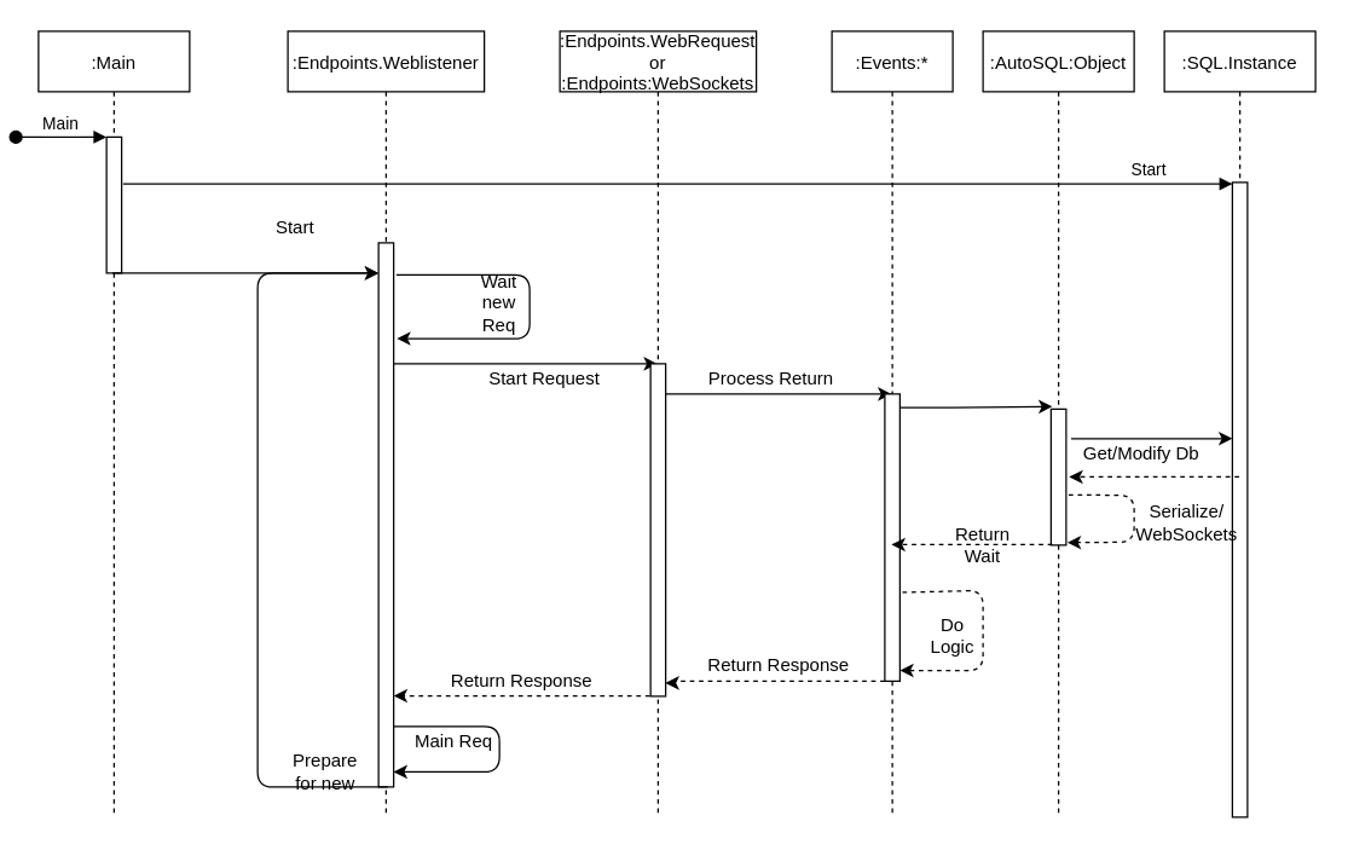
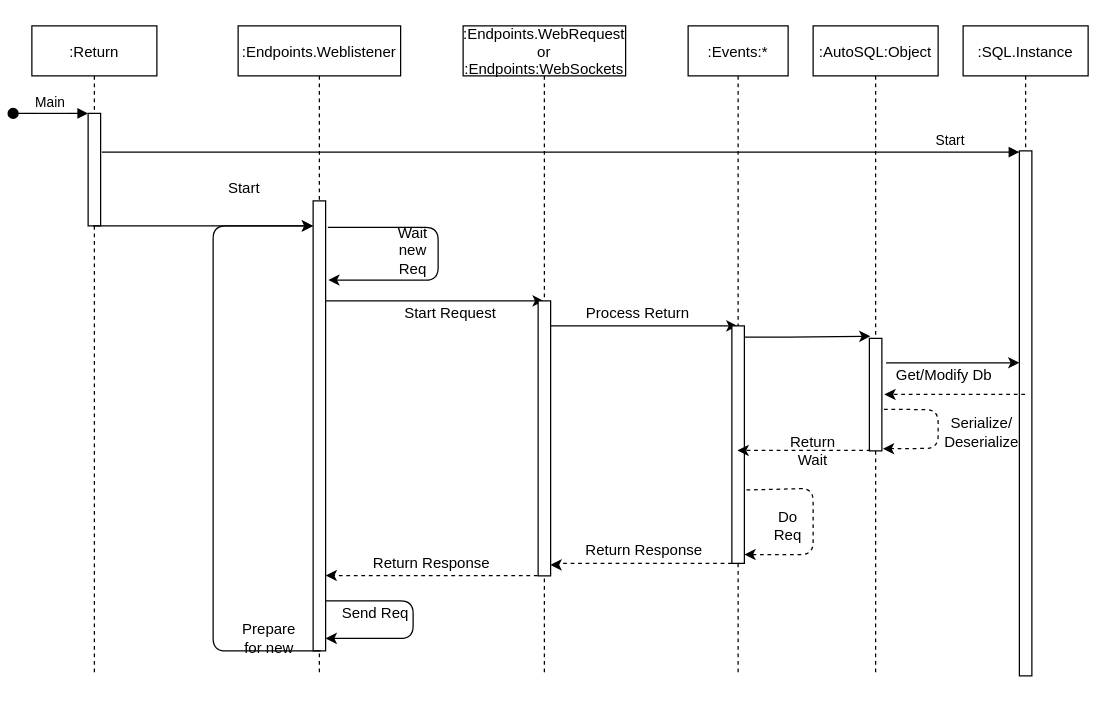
- <mxCell id="2" value=":Main" style="shape=umlLifeline;perimeter=lifelinePerimeter;container=1;collapsible=0;recursiveResize=0;rounded=0;shadow=0;strokeWidth=1;" parent="1" vertex="1"><mxGeometry x="20" y="20" width="100" height="520" as="geometry" /></mxCell>
+ <mxCell id="2" value=":Return" style="shape=umlLifeline;perimeter=lifelinePerimeter;container=1;collapsible=0;recursiveResize=0;rounded=0;shadow=0;strokeWidth=1;" parent="1" vertex="1"><mxGeometry x="20" y="20" width="100" height="520" as="geometry" /></mxCell>
- <mxCell id="36" value="Serialize/&lt;br&gt;WebSockets" style="text;html=1;strokeColor=none;fillColor=none;align=center;verticalAlign=middle;whiteSpace=wrap;rounded=0;" vertex="1" parent="1"><mxGeometry x="755" y="320" width="50" height="50" as="geometry" /></mxCell>
+ <mxCell id="36" value="Serialize/&lt;br&gt;Deserialize" style="text;html=1;strokeColor=none;fillColor=none;align=center;verticalAlign=middle;whiteSpace=wrap;rounded=0;" vertex="1" parent="1"><mxGeometry x="755" y="320" width="50" height="50" as="geometry" /></mxCell>
- <mxCell id="39" value="Do Logic" style="text;html=1;strokeColor=none;fillColor=none;align=center;verticalAlign=middle;whiteSpace=wrap;rounded=0;" vertex="1" parent="1"><mxGeometry x="605" y="410" width="40" height="20" as="geometry" /></mxCell>
+ <mxCell id="39" value="Do Req" style="text;html=1;strokeColor=none;fillColor=none;align=center;verticalAlign=middle;whiteSpace=wrap;rounded=0;" vertex="1" parent="1"><mxGeometry x="605" y="410" width="40" height="20" as="geometry" /></mxCell>
- <mxCell id="27" value="Main Req" style="text;html=1;strokeColor=none;fillColor=none;align=center;verticalAlign=middle;whiteSpace=wrap;rounded=0;" vertex="1" parent="1"><mxGeometry x="265" y="480" width="60" height="20" as="geometry" /></mxCell>
+ <mxCell id="27" value="Send Req" style="text;html=1;strokeColor=none;fillColor=none;align=center;verticalAlign=middle;whiteSpace=wrap;rounded=0;" vertex="1" parent="1"><mxGeometry x="265" y="480" width="60" height="20" as="geometry" /></mxCell>
